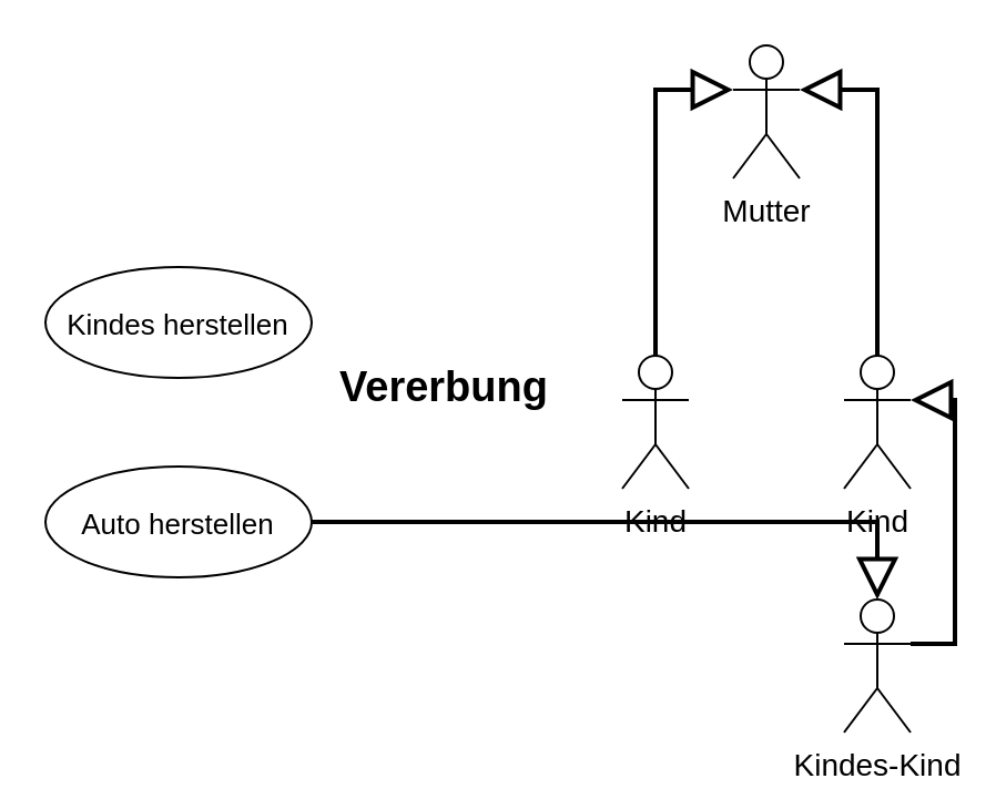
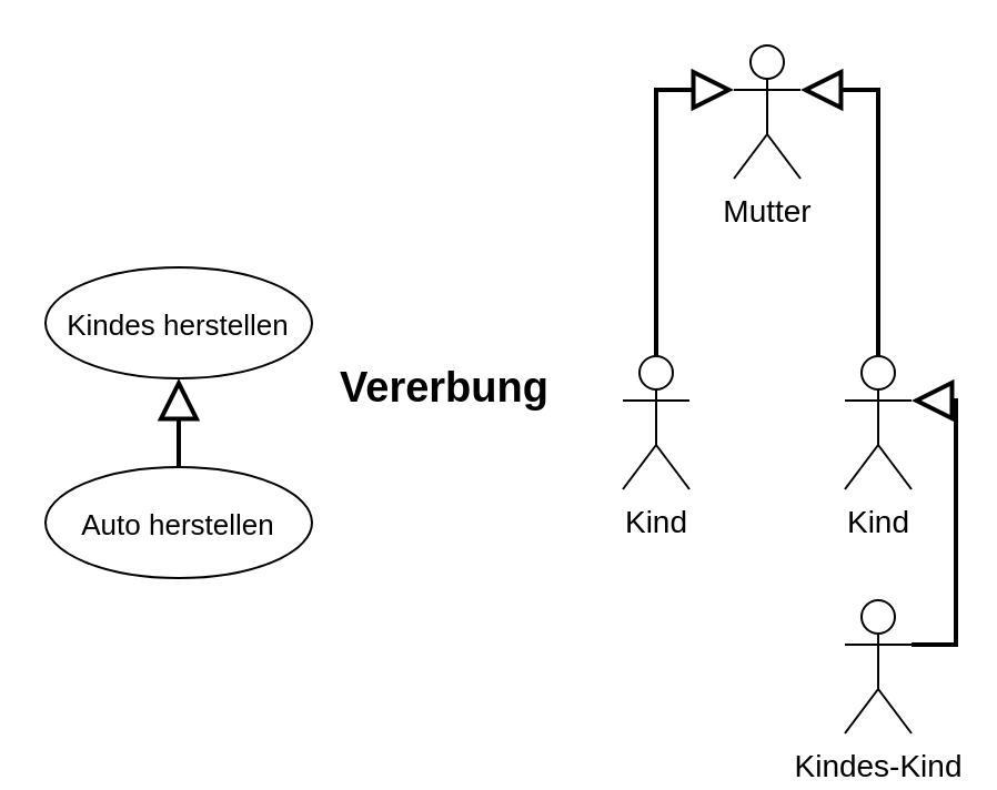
- <mxCell id="12" style="edgeStyle=orthogonalEdgeStyle;rounded=0;orthogonalLoop=1;jettySize=auto;html=1;strokeWidth=2;fontSize=13;startArrow=none;startFill=0;endArrow=block;endFill=0;endSize=14;" edge="1" parent="2" source="13" target="9"><mxGeometry relative="1" as="geometry" /></mxCell>
+ <mxCell id="12" style="edgeStyle=orthogonalEdgeStyle;rounded=0;orthogonalLoop=1;jettySize=auto;html=1;strokeWidth=2;fontSize=13;startArrow=none;startFill=0;endArrow=block;endFill=0;endSize=14;" edge="1" parent="2" source="13" target="11"><mxGeometry relative="1" as="geometry" /></mxCell>
